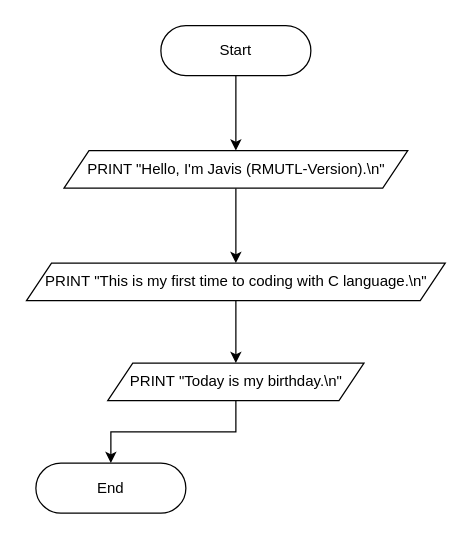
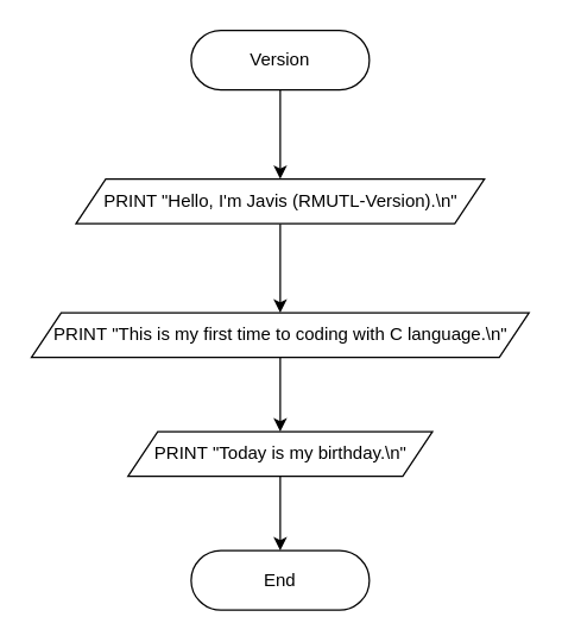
- <mxCell id="3" value="Start" style="rounded=1;whiteSpace=wrap;html=1;arcSize=50;" vertex="1" parent="1"><mxGeometry x="128" y="20" width="120" height="40" as="geometry" /></mxCell>
+ <mxCell id="3" value="Version" style="rounded=1;whiteSpace=wrap;html=1;arcSize=50;" vertex="1" parent="1"><mxGeometry x="128" y="20" width="120" height="40" as="geometry" /></mxCell>
- <mxCell id="10" value="End" style="rounded=1;whiteSpace=wrap;html=1;arcSize=50;" vertex="1" parent="1"><mxGeometry x="28" y="370" width="120" height="40" as="geometry" /></mxCell>
+ <mxCell id="10" value="End" style="rounded=1;whiteSpace=wrap;html=1;arcSize=50;" vertex="1" parent="1"><mxGeometry x="128" y="370" width="120" height="40" as="geometry" /></mxCell>
